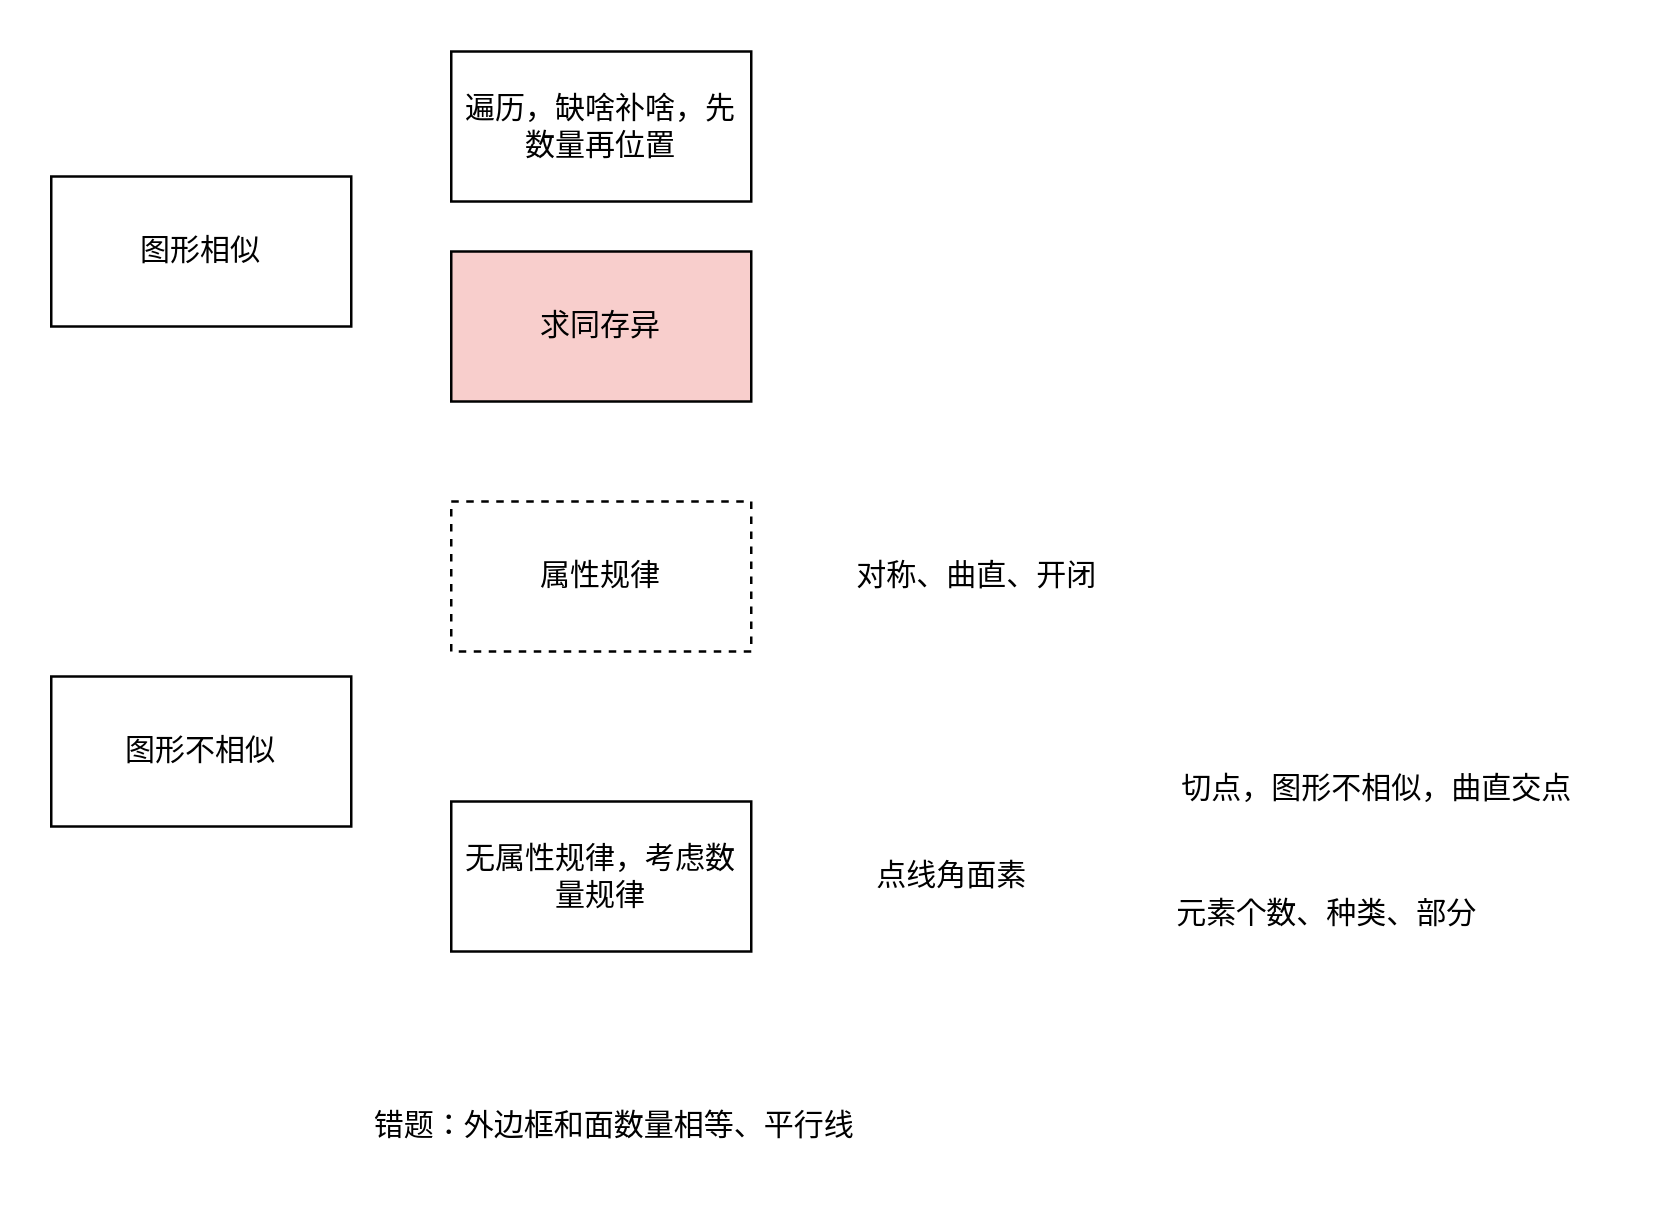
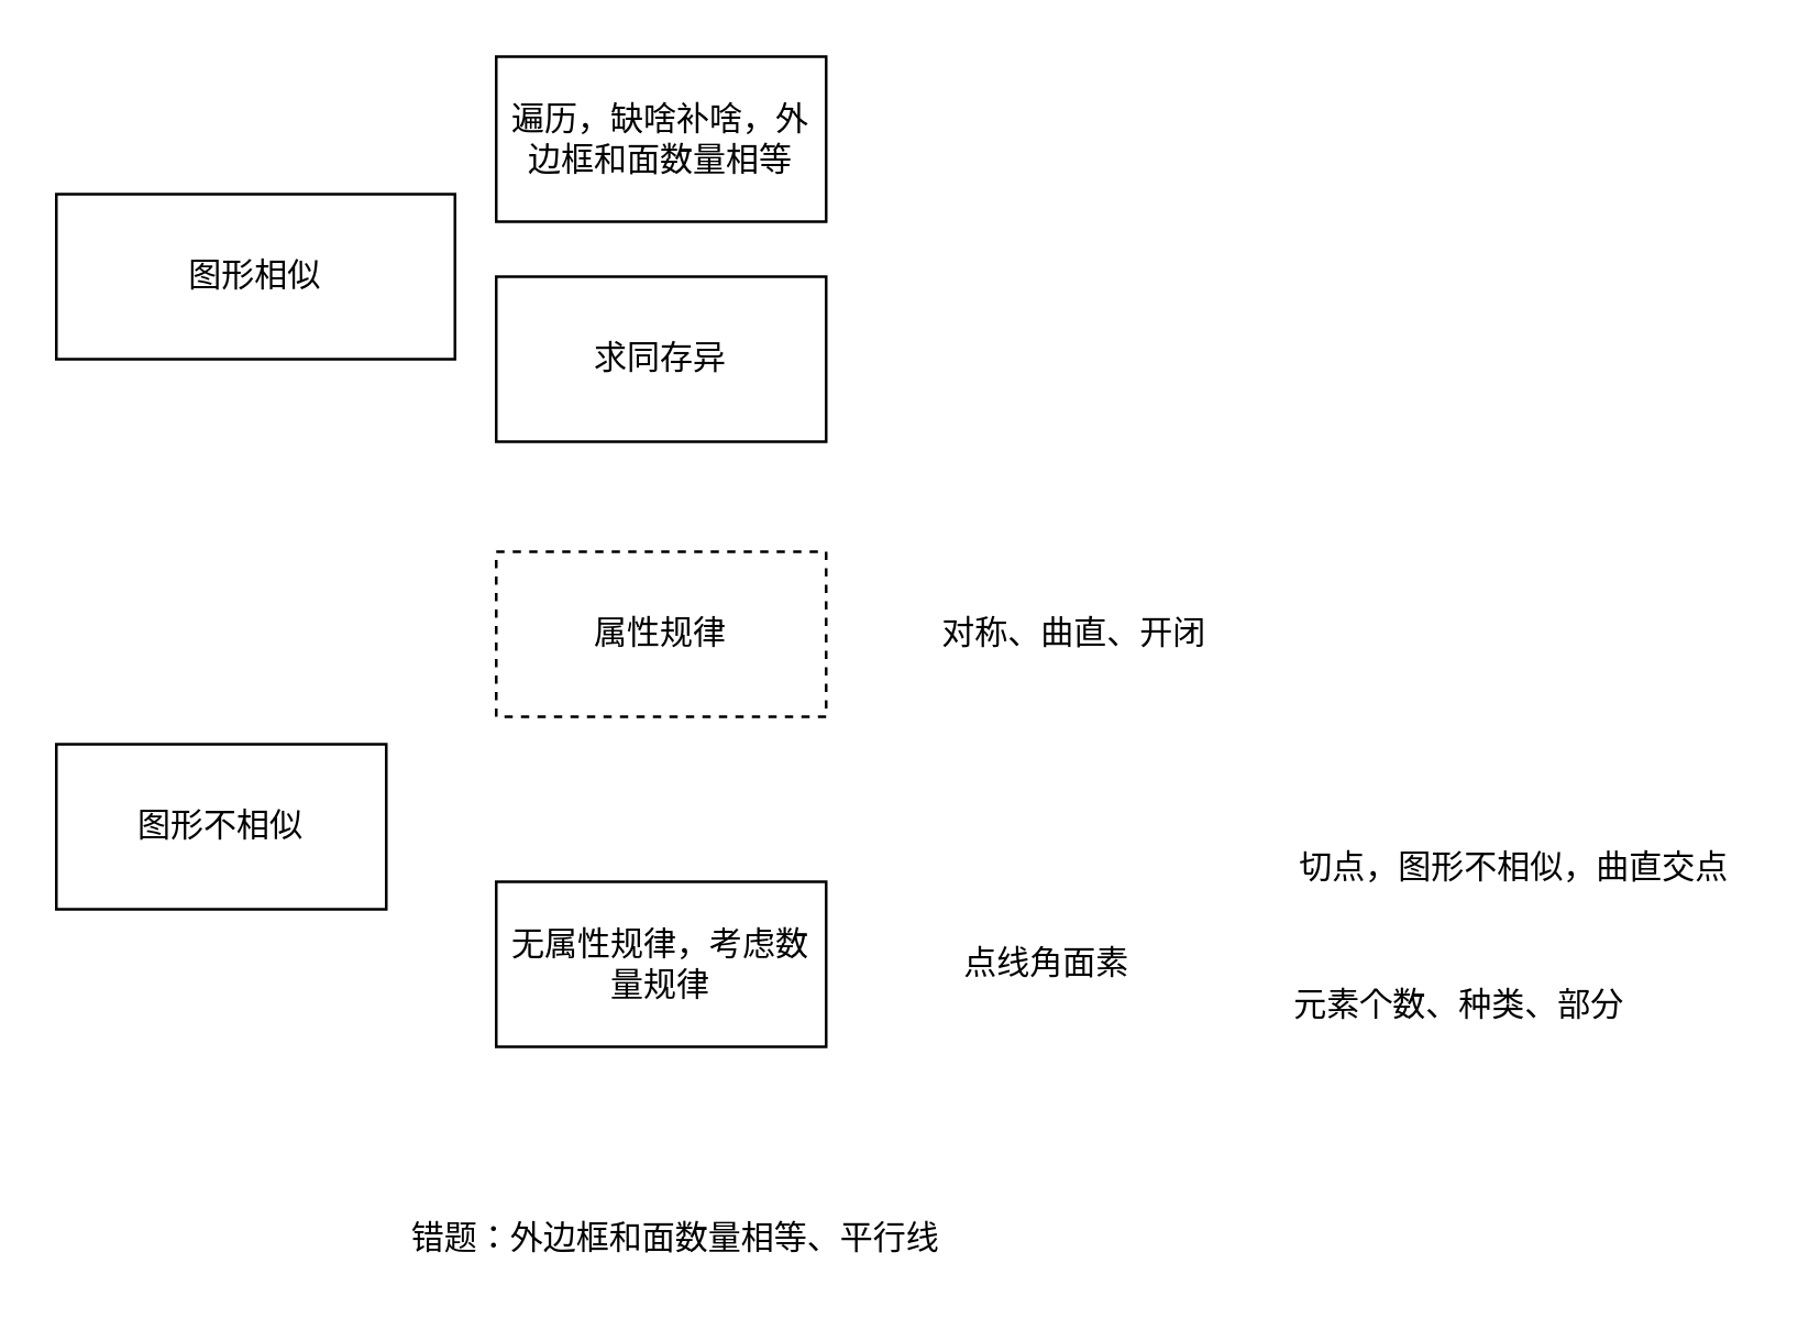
- <mxCell id="3" value="遍历，缺啥补啥，先数量再位置" style="whiteSpace=wrap;html=1;" parent="1" vertex="1"><mxGeometry x="180" y="20" width="120" height="60" as="geometry" /></mxCell>
+ <mxCell id="3" value="遍历，缺啥补啥，外边框和面数量相等" style="whiteSpace=wrap;html=1;" parent="1" vertex="1"><mxGeometry x="180" y="20" width="120" height="60" as="geometry" /></mxCell>
- <mxCell id="2" value="图形相似" style="whiteSpace=wrap;html=1;" parent="1" vertex="1"><mxGeometry x="20" y="70" width="120" height="60" as="geometry" /></mxCell>
+ <mxCell id="2" value="图形相似" style="whiteSpace=wrap;html=1;" parent="1" vertex="1"><mxGeometry x="20" y="70" width="145" height="60" as="geometry" /></mxCell>
- <mxCell id="4" value="求同存异" style="whiteSpace=wrap;html=1;fillColor=#f8cecc;" parent="1" vertex="1"><mxGeometry x="180" y="100" width="120" height="60" as="geometry" /></mxCell>
+ <mxCell id="4" value="求同存异" style="whiteSpace=wrap;html=1;" parent="1" vertex="1"><mxGeometry x="180" y="100" width="120" height="60" as="geometry" /></mxCell>
